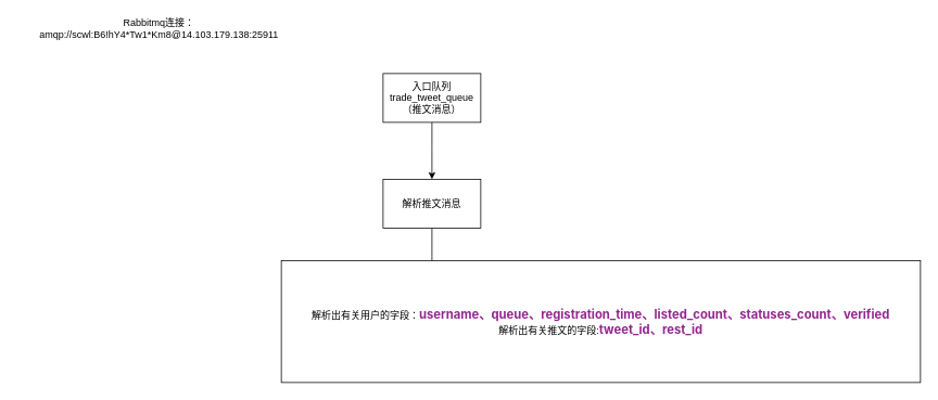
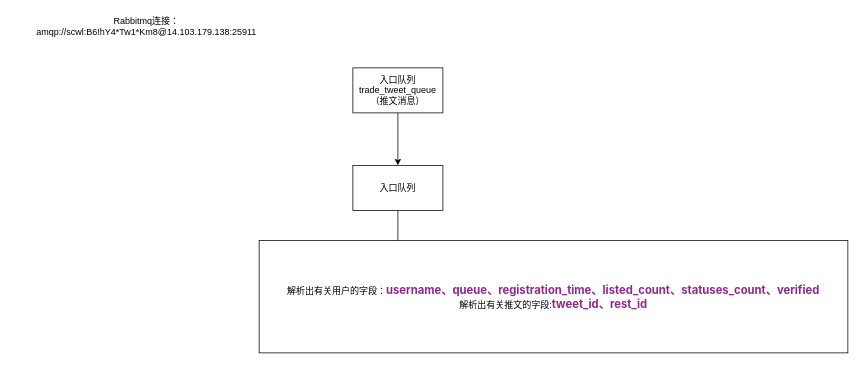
- <mxCell id="6" value="解析推文消息" style="rounded=0;whiteSpace=wrap;html=1;" vertex="1" parent="1"><mxGeometry x="470" y="220" width="120" height="60" as="geometry" /></mxCell>
+ <mxCell id="6" value="入口队列" style="rounded=0;whiteSpace=wrap;html=1;" vertex="1" parent="1"><mxGeometry x="470" y="220" width="120" height="60" as="geometry" /></mxCell>
